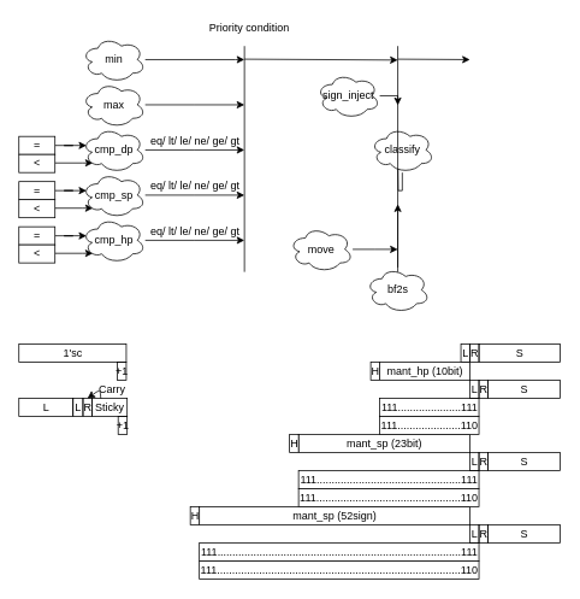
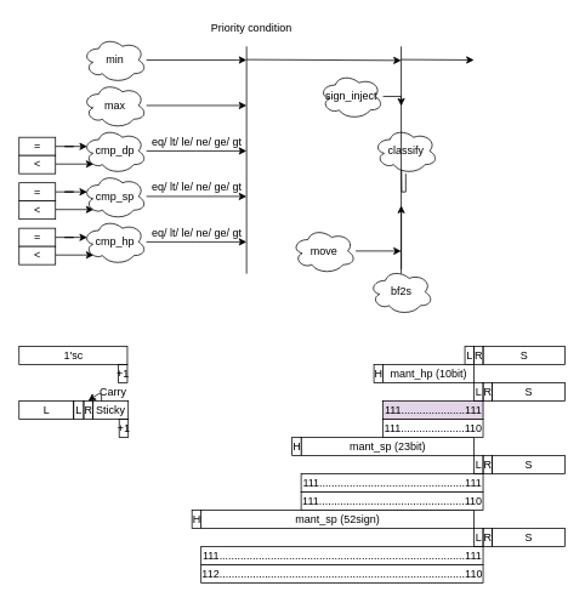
- <mxCell id="60" value="111.....................111" style="rounded=0;whiteSpace=wrap;html=1;" parent="1" vertex="1"><mxGeometry x="420.5" y="440" width="110" height="20" as="geometry" /></mxCell>
+ <mxCell id="60" value="111.....................111" style="rounded=0;whiteSpace=wrap;html=1;fillColor=#e1d5e7;" parent="1" vertex="1"><mxGeometry x="420.5" y="440" width="110" height="20" as="geometry" /></mxCell>
- <mxCell id="63" value="111.................................................................................110" style="rounded=0;whiteSpace=wrap;html=1;" parent="1" vertex="1"><mxGeometry x="220.5" y="620" width="310" height="20" as="geometry" /></mxCell>
+ <mxCell id="63" value="112.................................................................................110" style="rounded=0;whiteSpace=wrap;html=1;" parent="1" vertex="1"><mxGeometry x="220.5" y="620" width="310" height="20" as="geometry" /></mxCell>
